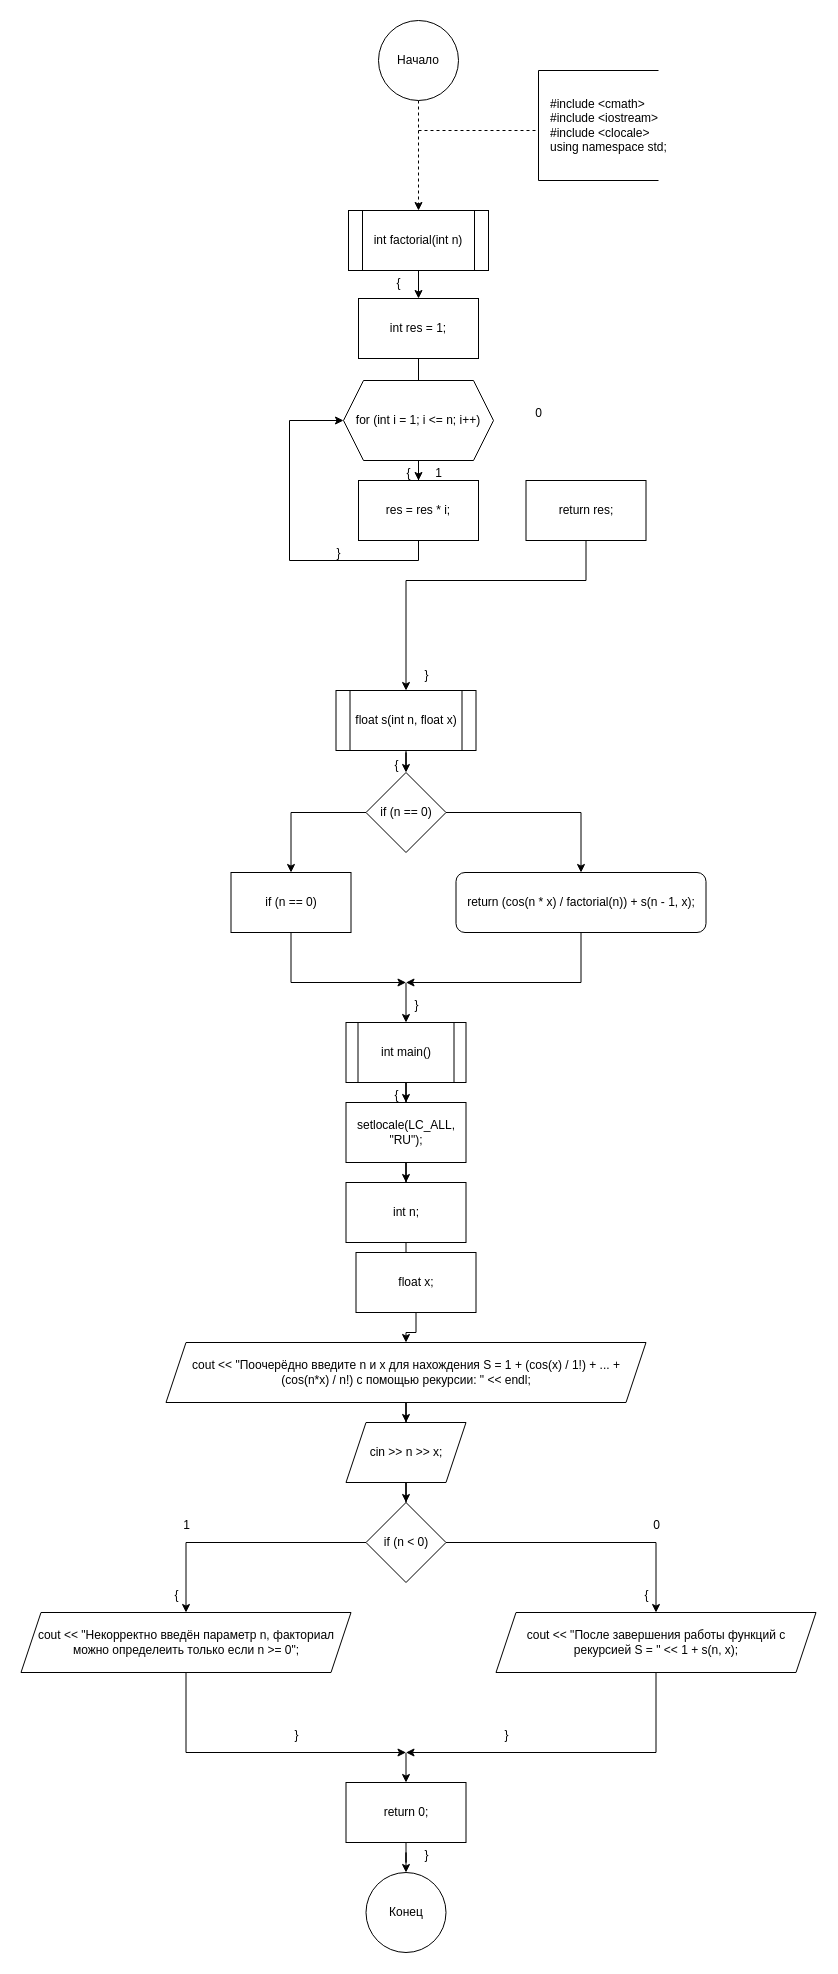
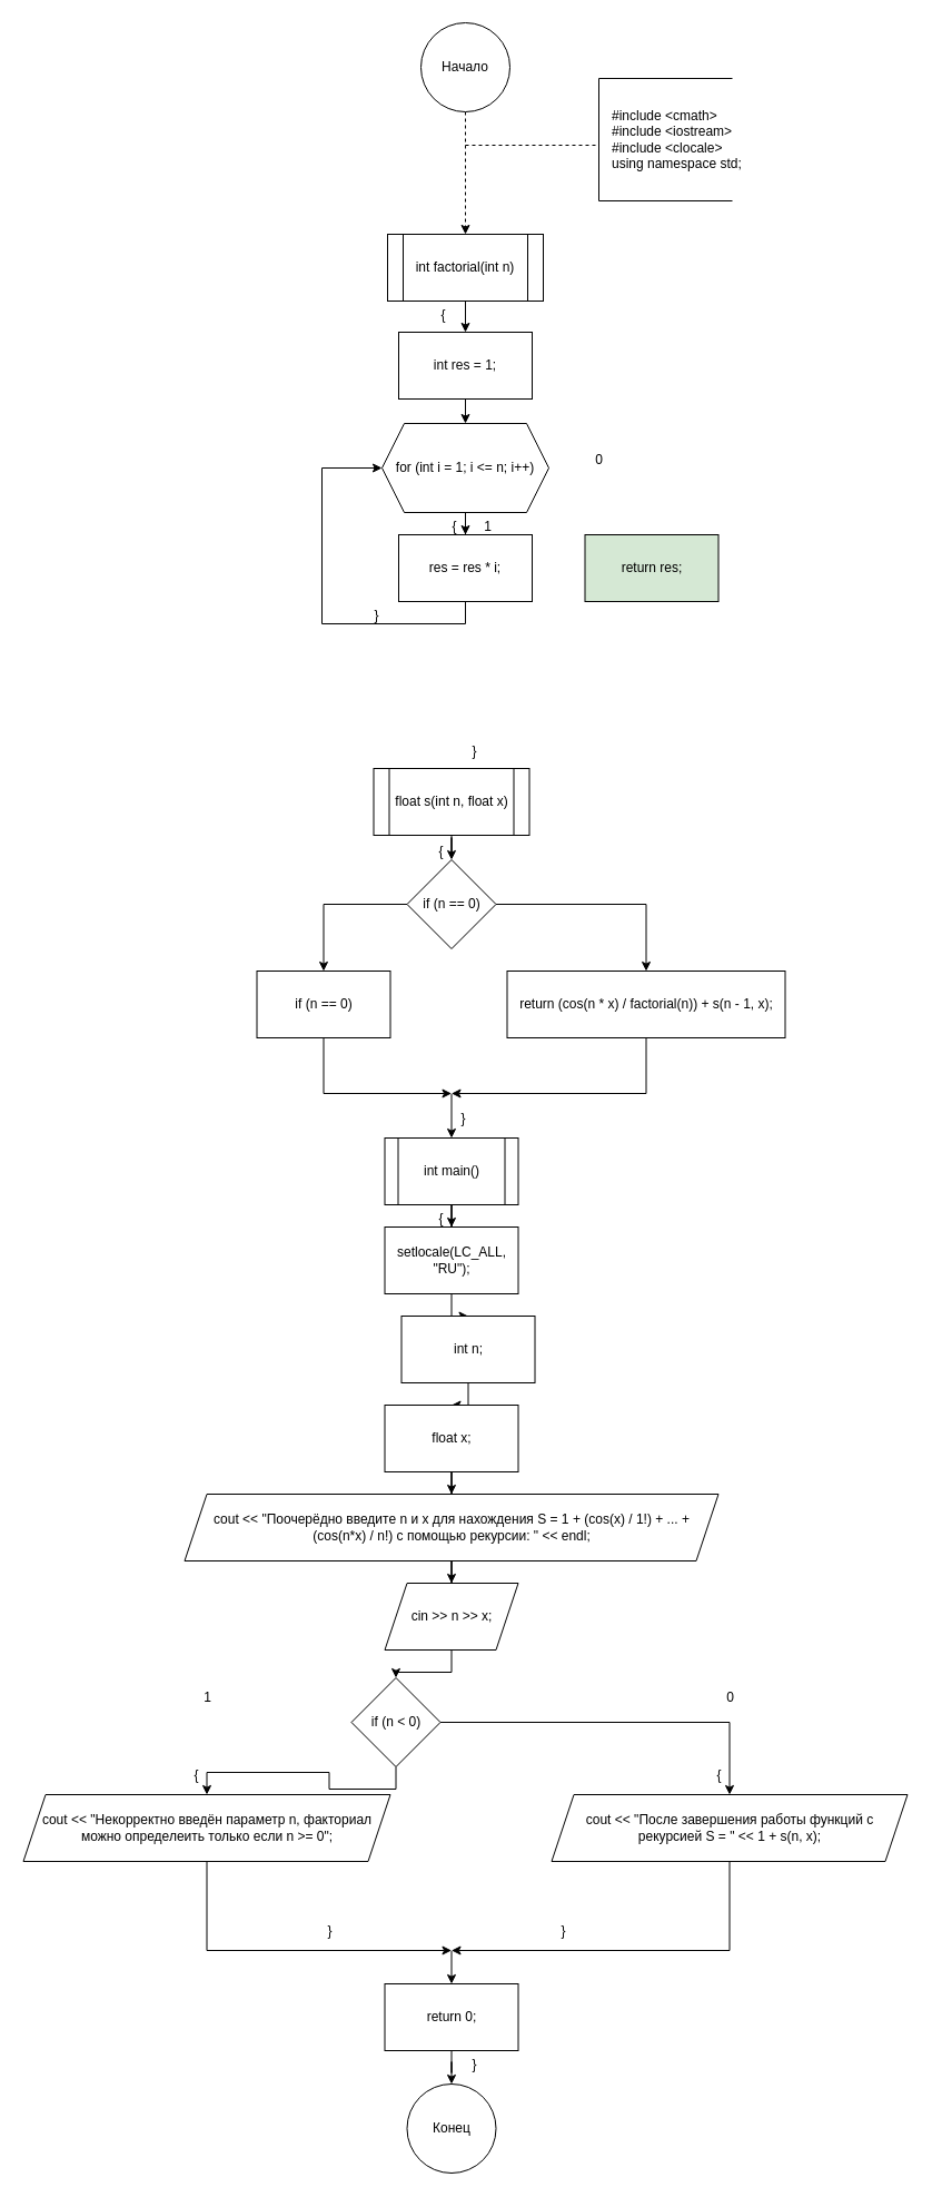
- <mxCell id="54" style="edgeStyle=orthogonalEdgeStyle;rounded=0;orthogonalLoop=1;jettySize=auto;html=1;endArrow=none;" edge="1" parent="1" source="55" target="57"><mxGeometry relative="1" as="geometry"><mxPoint x="418" y="380" as="targetPoint" /></mxGeometry></mxCell>
+ <mxCell id="54" style="edgeStyle=orthogonalEdgeStyle;rounded=0;orthogonalLoop=1;jettySize=auto;html=1;" edge="1" parent="1" source="55" target="57"><mxGeometry relative="1" as="geometry"><mxPoint x="418" y="380" as="targetPoint" /></mxGeometry></mxCell>
- <mxCell id="61" value="return res;" style="rounded=0;whiteSpace=wrap;html=1;" vertex="1" parent="1"><mxGeometry x="525.5" y="480" width="120" height="60" as="geometry" /></mxCell>
+ <mxCell id="61" value="return res;" style="rounded=0;whiteSpace=wrap;html=1;fillColor=#d5e8d4;" vertex="1" parent="1"><mxGeometry x="525.5" y="480" width="120" height="60" as="geometry" /></mxCell>
- <mxCell id="60" style="edgeStyle=orthogonalEdgeStyle;rounded=0;orthogonalLoop=1;jettySize=auto;html=1;entryX=0.5;entryY=0;entryDx=0;entryDy=0;" edge="1" parent="1" source="61" target="11"><mxGeometry relative="1" as="geometry"><Array as="points"><mxPoint x="586" y="580" /><mxPoint x="406" y="580" /></Array></mxGeometry></mxCell>
- <mxCell id="18" value="return (cos(n * x) / factorial(n)) + s(n - 1, x);" style="whiteSpace=wrap;html=1;rounded=1;" parent="1" vertex="1"><mxGeometry x="455.5" y="872" width="250" height="60" as="geometry" /></mxCell>
+ <mxCell id="18" value="return (cos(n * x) / factorial(n)) + s(n - 1, x);" style="rounded=0;whiteSpace=wrap;html=1;" parent="1" vertex="1"><mxGeometry x="455.5" y="872" width="250" height="60" as="geometry" /></mxCell>
- <mxCell id="25" value="int n;" style="rounded=0;whiteSpace=wrap;html=1;" parent="1" vertex="1"><mxGeometry x="345.5" y="1182" width="120" height="60" as="geometry" /></mxCell>
+ <mxCell id="25" value="int n;" style="rounded=0;whiteSpace=wrap;html=1;" parent="1" vertex="1"><mxGeometry x="360.5" y="1182" width="120" height="60" as="geometry" /></mxCell>
- <mxCell id="27" value="float x;" style="rounded=0;whiteSpace=wrap;html=1;" parent="1" vertex="1"><mxGeometry x="355.5" y="1252" width="120" height="60" as="geometry" /></mxCell>
+ <mxCell id="27" value="float x;" style="rounded=0;whiteSpace=wrap;html=1;" parent="1" vertex="1"><mxGeometry x="345.5" y="1262" width="120" height="60" as="geometry" /></mxCell>
- <mxCell id="34" value="if (n &amp;lt; 0)" style="rhombus;whiteSpace=wrap;html=1;" parent="1" vertex="1"><mxGeometry x="365.5" y="1502" width="80" height="80" as="geometry" /></mxCell>
+ <mxCell id="34" value="if (n &amp;lt; 0)" style="rhombus;whiteSpace=wrap;html=1;" parent="1" vertex="1"><mxGeometry x="315.5" y="1507" width="80" height="80" as="geometry" /></mxCell>
